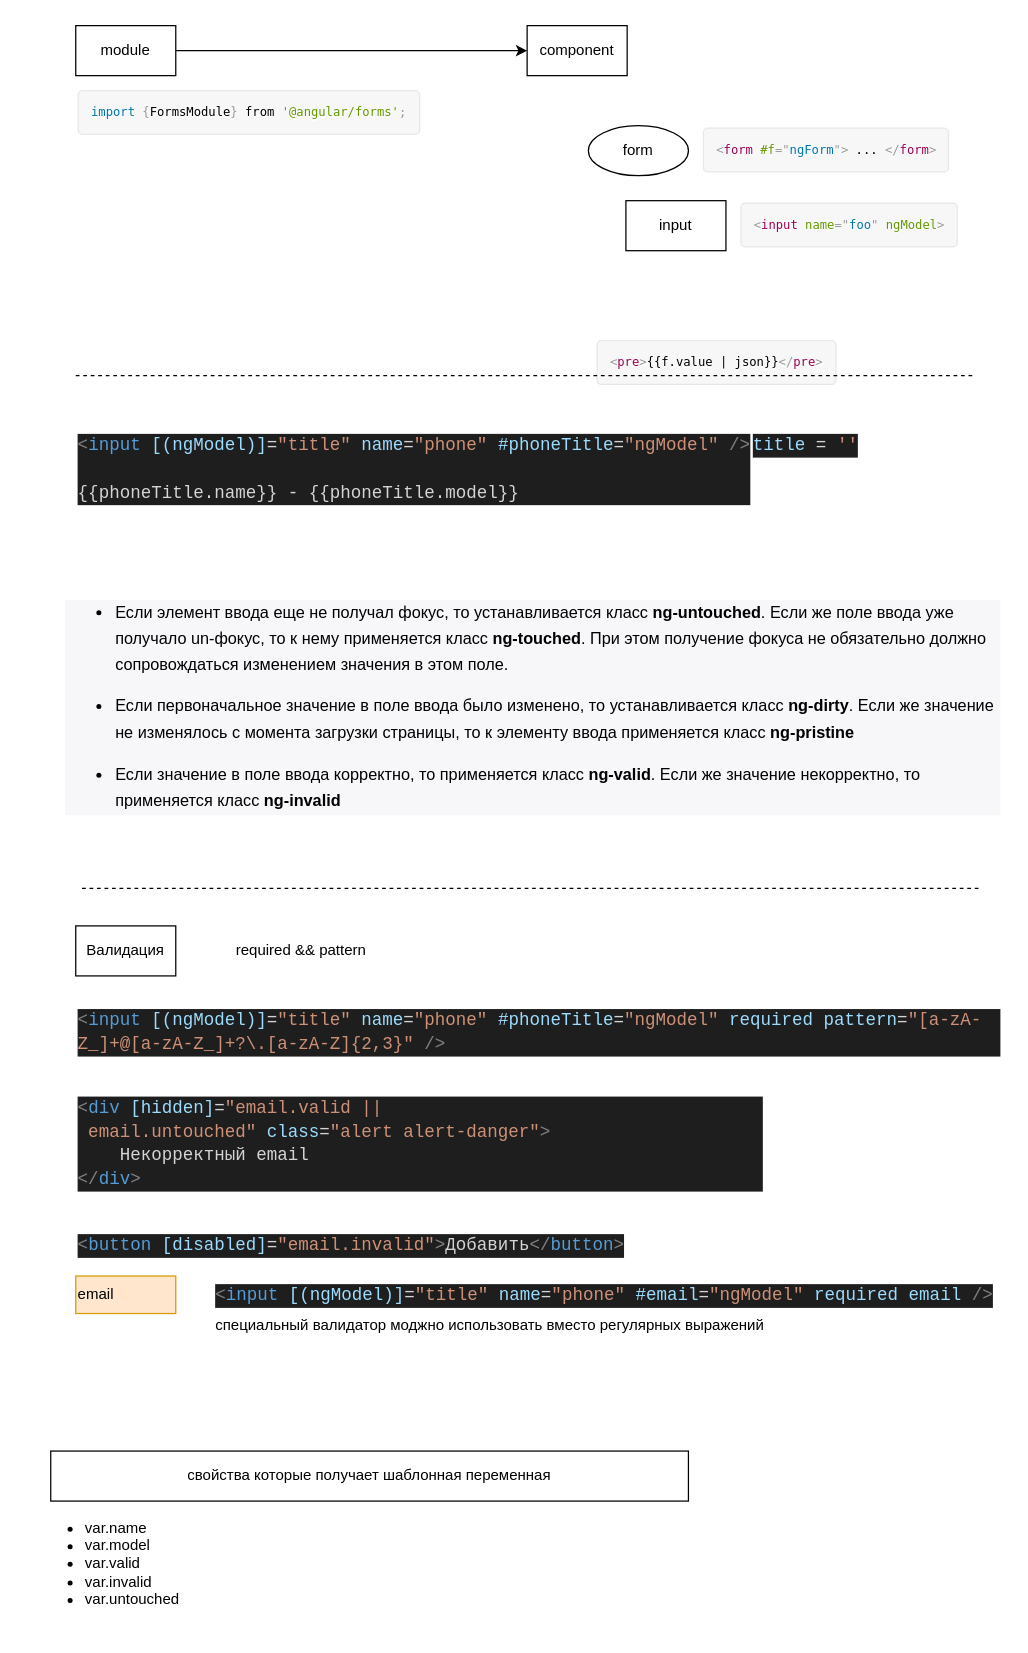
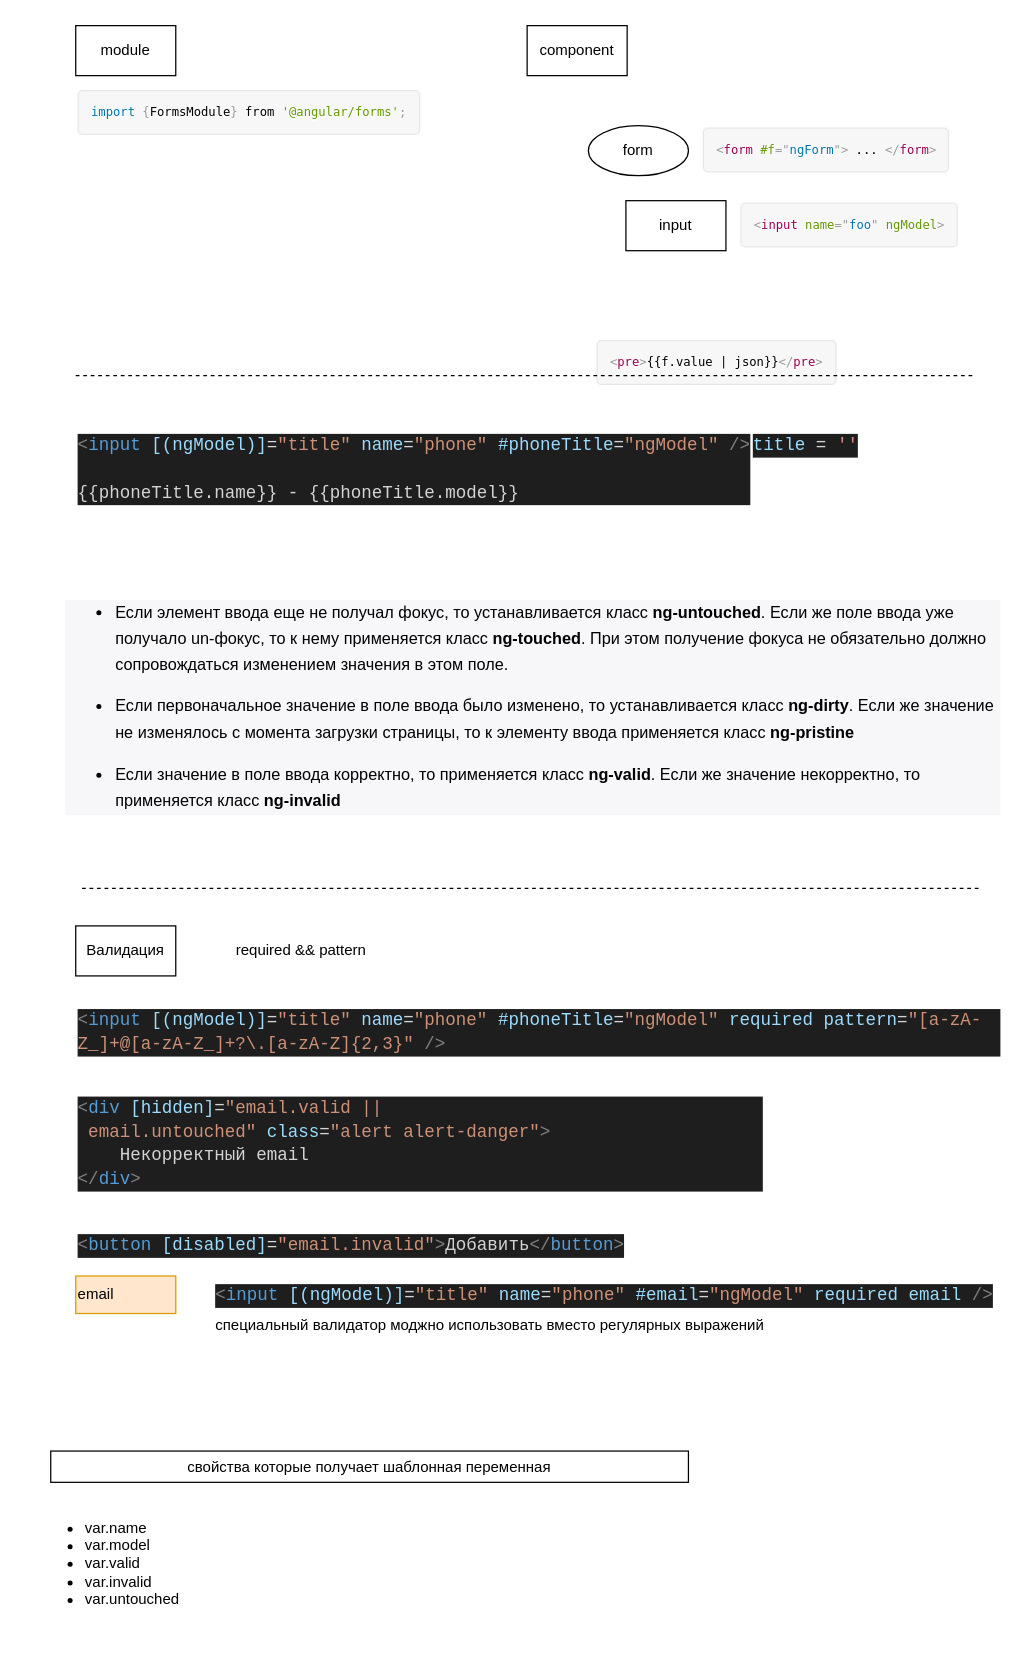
- <mxCell id="2" style="edgeStyle=orthogonalEdgeStyle;rounded=0;orthogonalLoop=1;jettySize=auto;html=1;exitX=1;exitY=0.5;exitDx=0;exitDy=0;" parent="1" source="3" target="5" edge="1"><mxGeometry relative="1" as="geometry" /></mxCell>
- <mxCell id="17" value="свойства которые получает шаблонная переменная" style="whiteSpace=wrap;html=1;" parent="1" vertex="1"><mxGeometry x="40" y="1160" width="510" height="40" as="geometry" /></mxCell>
+ <mxCell id="17" value="свойства которые получает шаблонная переменная" style="whiteSpace=wrap;html=1;" parent="1" vertex="1"><mxGeometry x="40" y="1160" width="510" height="25" as="geometry" /></mxCell>
